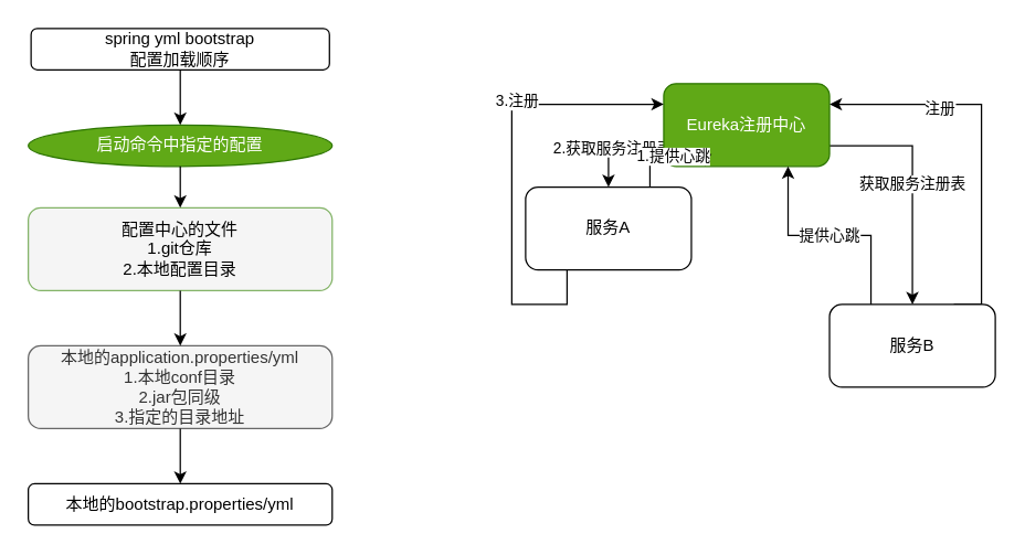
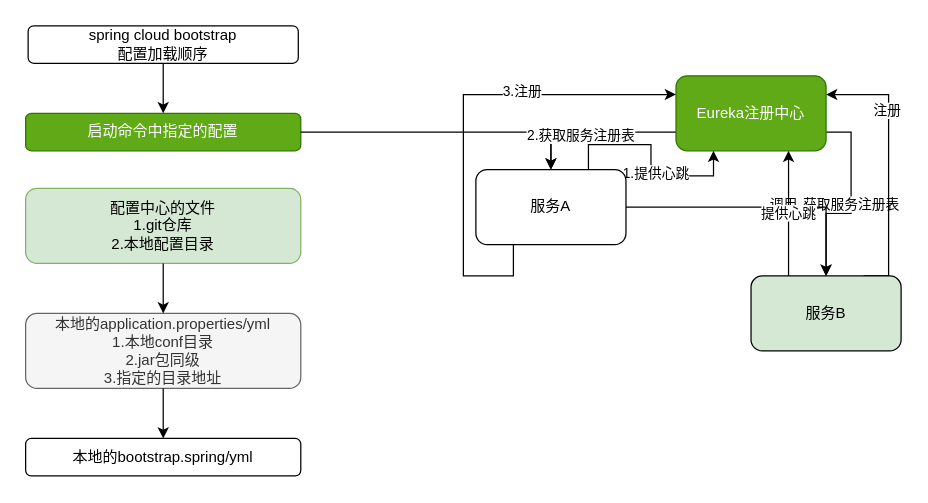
- <mxCell id="3" value="spring yml bootstrap&lt;br&gt;配置加载顺序" style="rounded=1;whiteSpace=wrap;html=1;" vertex="1" parent="2"><mxGeometry x="2" width="216" height="30" as="geometry" /></mxCell>
+ <mxCell id="3" value="spring cloud bootstrap&lt;br&gt;配置加载顺序" style="rounded=1;whiteSpace=wrap;html=1;" vertex="1" parent="2"><mxGeometry x="2" width="216" height="30" as="geometry" /></mxCell>
- <mxCell id="15" value="Eureka注册中心" style="rounded=1;whiteSpace=wrap;html=1;fillColor=#60a917;strokeColor=#2D7600;fontColor=#ffffff;" vertex="1" parent="1"><mxGeometry x="480" y="60" width="120" height="60" as="geometry" /></mxCell>
+ <mxCell id="15" value="Eureka注册中心" style="rounded=1;whiteSpace=wrap;html=1;fillColor=#60a917;strokeColor=#2D7600;fontColor=#ffffff;" vertex="1" parent="1"><mxGeometry x="540" y="60" width="120" height="60" as="geometry" /></mxCell>
- <mxCell id="4" value="启动命令中指定的配置" style="ellipse;whiteSpace=wrap;html=1;fillColor=#60a917;strokeColor=#2D7600;fontColor=#ffffff;" vertex="1" parent="2"><mxGeometry y="70" width="220" height="30" as="geometry" /></mxCell>
+ <mxCell id="4" value="启动命令中指定的配置" style="rounded=1;whiteSpace=wrap;html=1;fillColor=#60a917;strokeColor=#2D7600;fontColor=#ffffff;" vertex="1" parent="2"><mxGeometry y="70" width="220" height="30" as="geometry" /></mxCell>
- <mxCell id="7" value="" style="edgeStyle=orthogonalEdgeStyle;rounded=0;orthogonalLoop=1;jettySize=auto;html=1;" edge="1" parent="2" source="4" target="6"><mxGeometry relative="1" as="geometry" /></mxCell>
+ <mxCell id="7" value="" style="edgeStyle=orthogonalEdgeStyle;rounded=0;orthogonalLoop=1;jettySize=auto;html=1;" edge="1" parent="2" source="4" target="22"><mxGeometry relative="1" as="geometry" /></mxCell>
+ <mxCell id="18" style="edgeStyle=orthogonalEdgeStyle;rounded=0;orthogonalLoop=1;jettySize=auto;html=1;exitX=1;exitY=0.5;exitDx=0;exitDy=0;" edge="1" parent="1" source="22" target="26"><mxGeometry relative="1" as="geometry" /></mxCell>
+ <mxCell id="19" value="调用" style="edgeLabel;html=1;align=center;verticalAlign=middle;resizable=0;points=[];" vertex="1" connectable="0" parent="18"><mxGeometry x="0.167" y="3" relative="1" as="geometry"><mxPoint as="offset" /></mxGeometry></mxCell>
- <mxCell id="6" value="配置中心的文件&lt;br&gt;1.git仓库&lt;br&gt;2.本地配置目录" style="rounded=1;whiteSpace=wrap;html=1;fillColor=#f5f5f5;strokeColor=#82b366;" vertex="1" parent="2"><mxGeometry y="130" width="220" height="60" as="geometry" /></mxCell>
+ <mxCell id="6" value="配置中心的文件&lt;br&gt;1.git仓库&lt;br&gt;2.本地配置目录" style="rounded=1;whiteSpace=wrap;html=1;fillColor=#d5e8d4;strokeColor=#82b366;" vertex="1" parent="2"><mxGeometry y="130" width="220" height="60" as="geometry" /></mxCell>
- <mxCell id="26" value="服务B" style="rounded=1;whiteSpace=wrap;html=1;" vertex="1" parent="1"><mxGeometry x="600" y="220" width="120" height="60" as="geometry" /></mxCell>
+ <mxCell id="26" value="服务B" style="rounded=1;whiteSpace=wrap;html=1;fillColor=#d5e8d4;" vertex="1" parent="1"><mxGeometry x="600" y="220" width="120" height="60" as="geometry" /></mxCell>
- <mxCell id="10" value="本地的bootstrap.properties/yml" style="rounded=1;whiteSpace=wrap;html=1;" vertex="1" parent="2"><mxGeometry y="330" width="220" height="30" as="geometry" /></mxCell>
+ <mxCell id="10" value="本地的bootstrap.spring/yml" style="rounded=1;whiteSpace=wrap;html=1;" vertex="1" parent="2"><mxGeometry y="330" width="220" height="30" as="geometry" /></mxCell>
